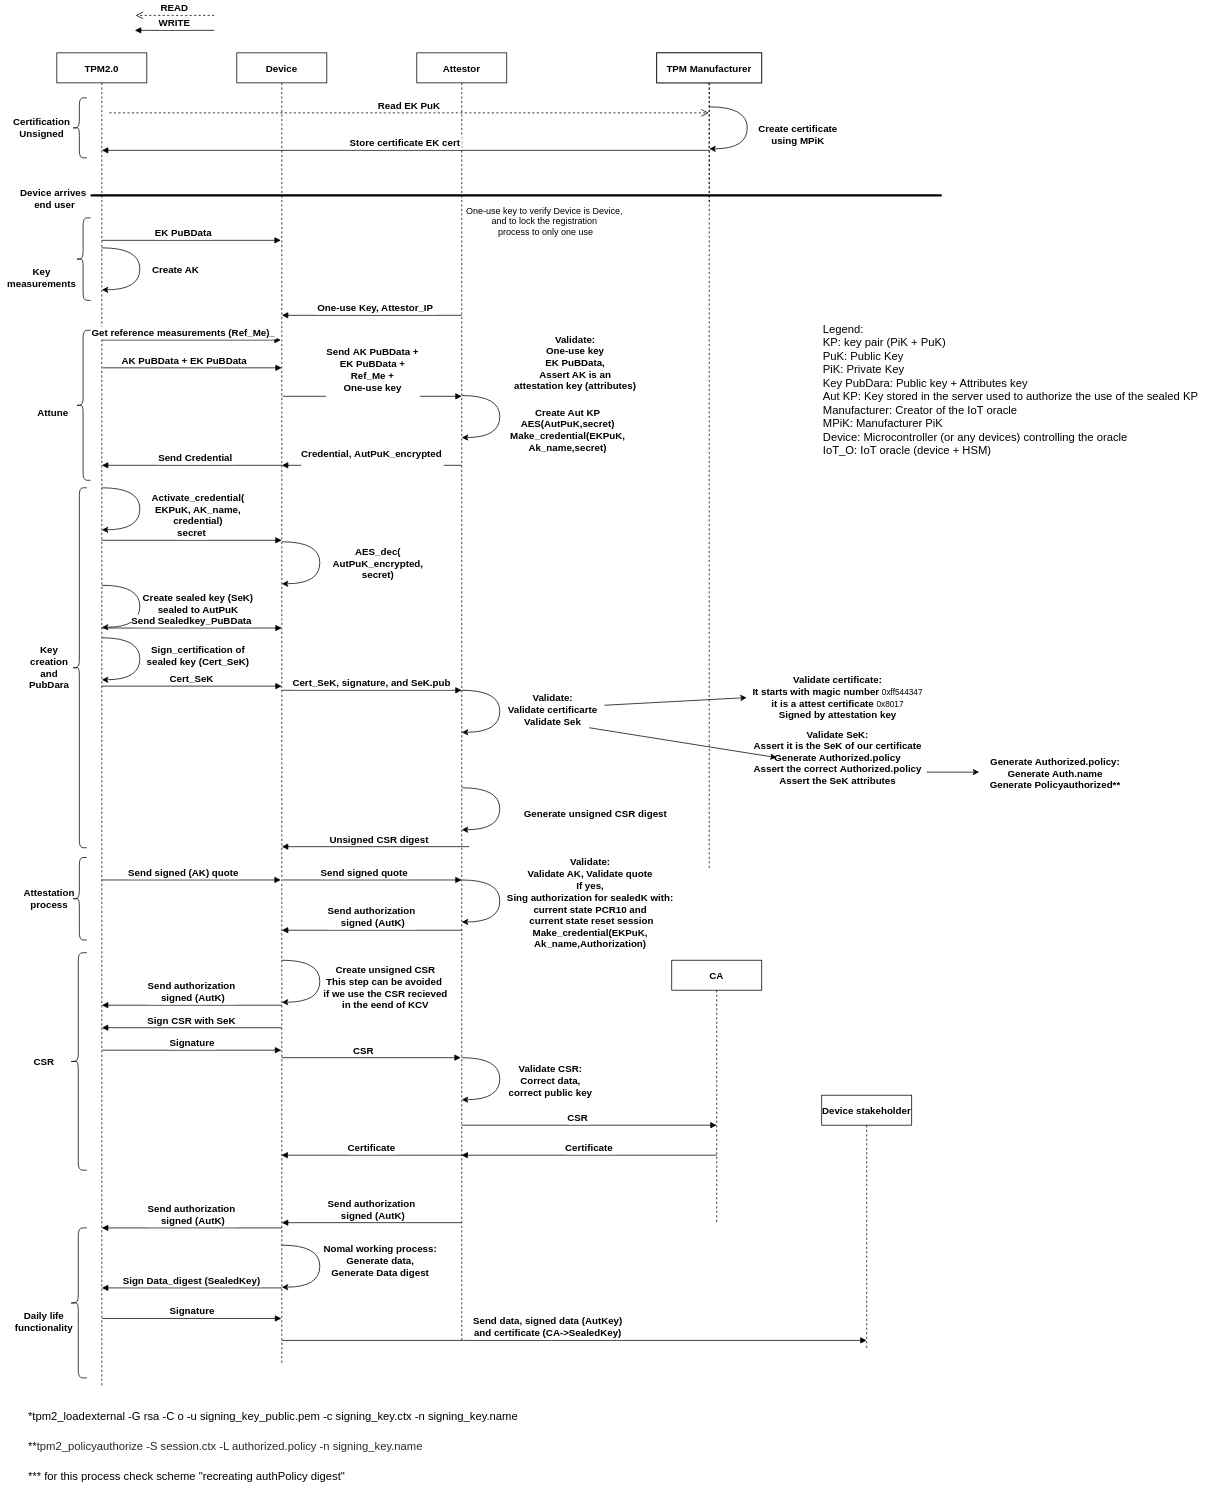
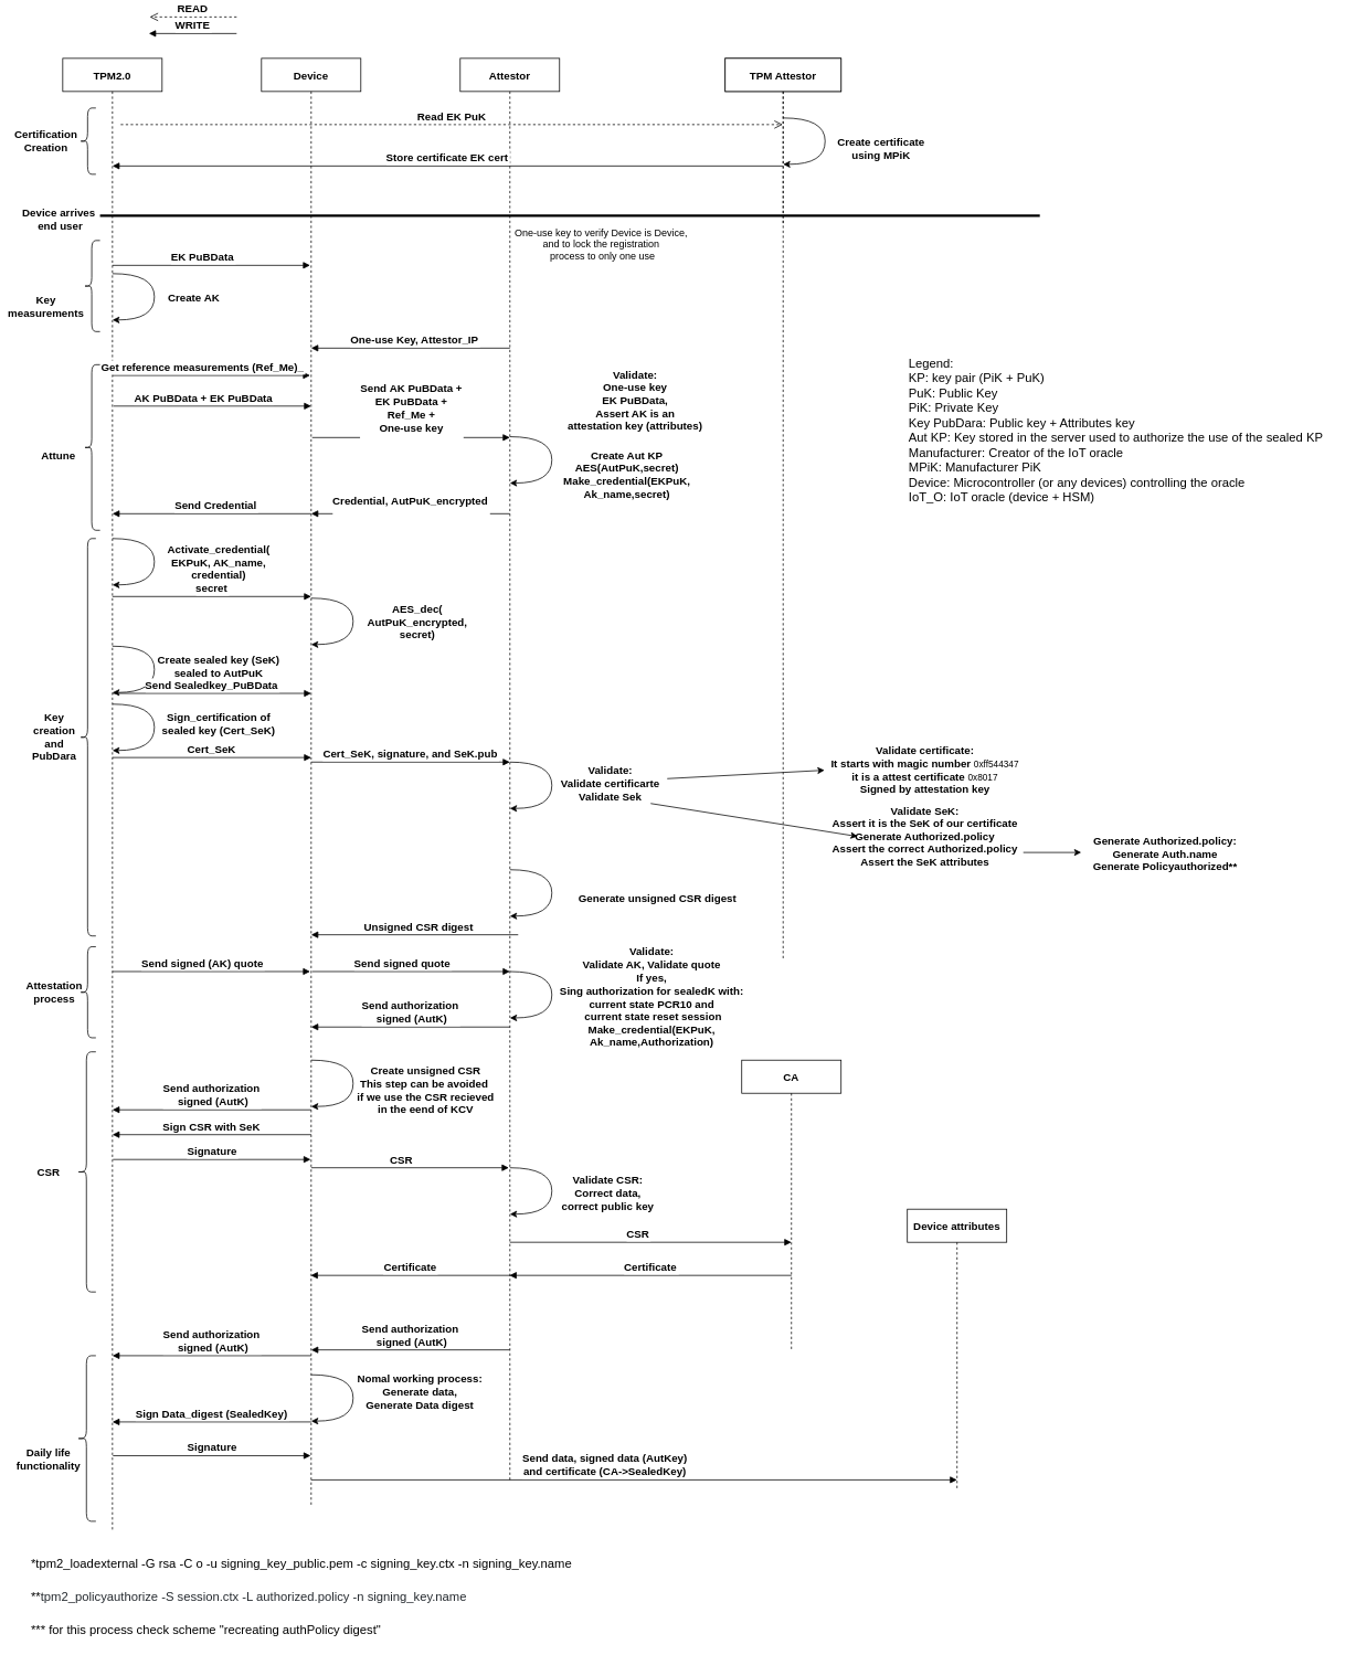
- <mxCell id="74" value="TPM Manufacturer" style="shape=umlLifeline;perimeter=lifelinePerimeter;container=1;collapsible=0;recursiveResize=0;rounded=0;shadow=0;strokeWidth=1;fontStyle=1;fontSize=13;" parent="44" vertex="1"><mxGeometry width="140" height="200" as="geometry" /></mxCell>
+ <mxCell id="74" value="TPM Attestor" style="shape=umlLifeline;perimeter=lifelinePerimeter;container=1;collapsible=0;recursiveResize=0;rounded=0;shadow=0;strokeWidth=1;fontStyle=1;fontSize=13;" parent="44" vertex="1"><mxGeometry width="140" height="200" as="geometry" /></mxCell>
- <mxCell id="30" value="Certification&lt;br&gt;Unsigned" style="text;html=1;strokeColor=none;fillColor=none;align=center;verticalAlign=middle;whiteSpace=wrap;rounded=0;fontStyle=1;fontSize=13;" parent="28" vertex="1"><mxGeometry x="-10" y="30" width="40" height="20" as="geometry" /></mxCell>
+ <mxCell id="30" value="Certification&lt;br&gt;Creation" style="text;html=1;strokeColor=none;fillColor=none;align=center;verticalAlign=middle;whiteSpace=wrap;rounded=0;fontStyle=1;fontSize=13;" parent="28" vertex="1"><mxGeometry x="-10" y="30" width="40" height="20" as="geometry" /></mxCell>
- <mxCell id="99" value="Device stakeholder" style="shape=umlLifeline;perimeter=lifelinePerimeter;container=1;collapsible=0;recursiveResize=0;rounded=0;shadow=0;strokeWidth=1;fontStyle=1;fontSize=13;" parent="1" vertex="1"><mxGeometry x="1095" y="1460" width="120" height="340" as="geometry" /></mxCell>
+ <mxCell id="99" value="Device attributes" style="shape=umlLifeline;perimeter=lifelinePerimeter;container=1;collapsible=0;recursiveResize=0;rounded=0;shadow=0;strokeWidth=1;fontStyle=1;fontSize=13;" parent="1" vertex="1"><mxGeometry x="1095" y="1460" width="120" height="340" as="geometry" /></mxCell>
